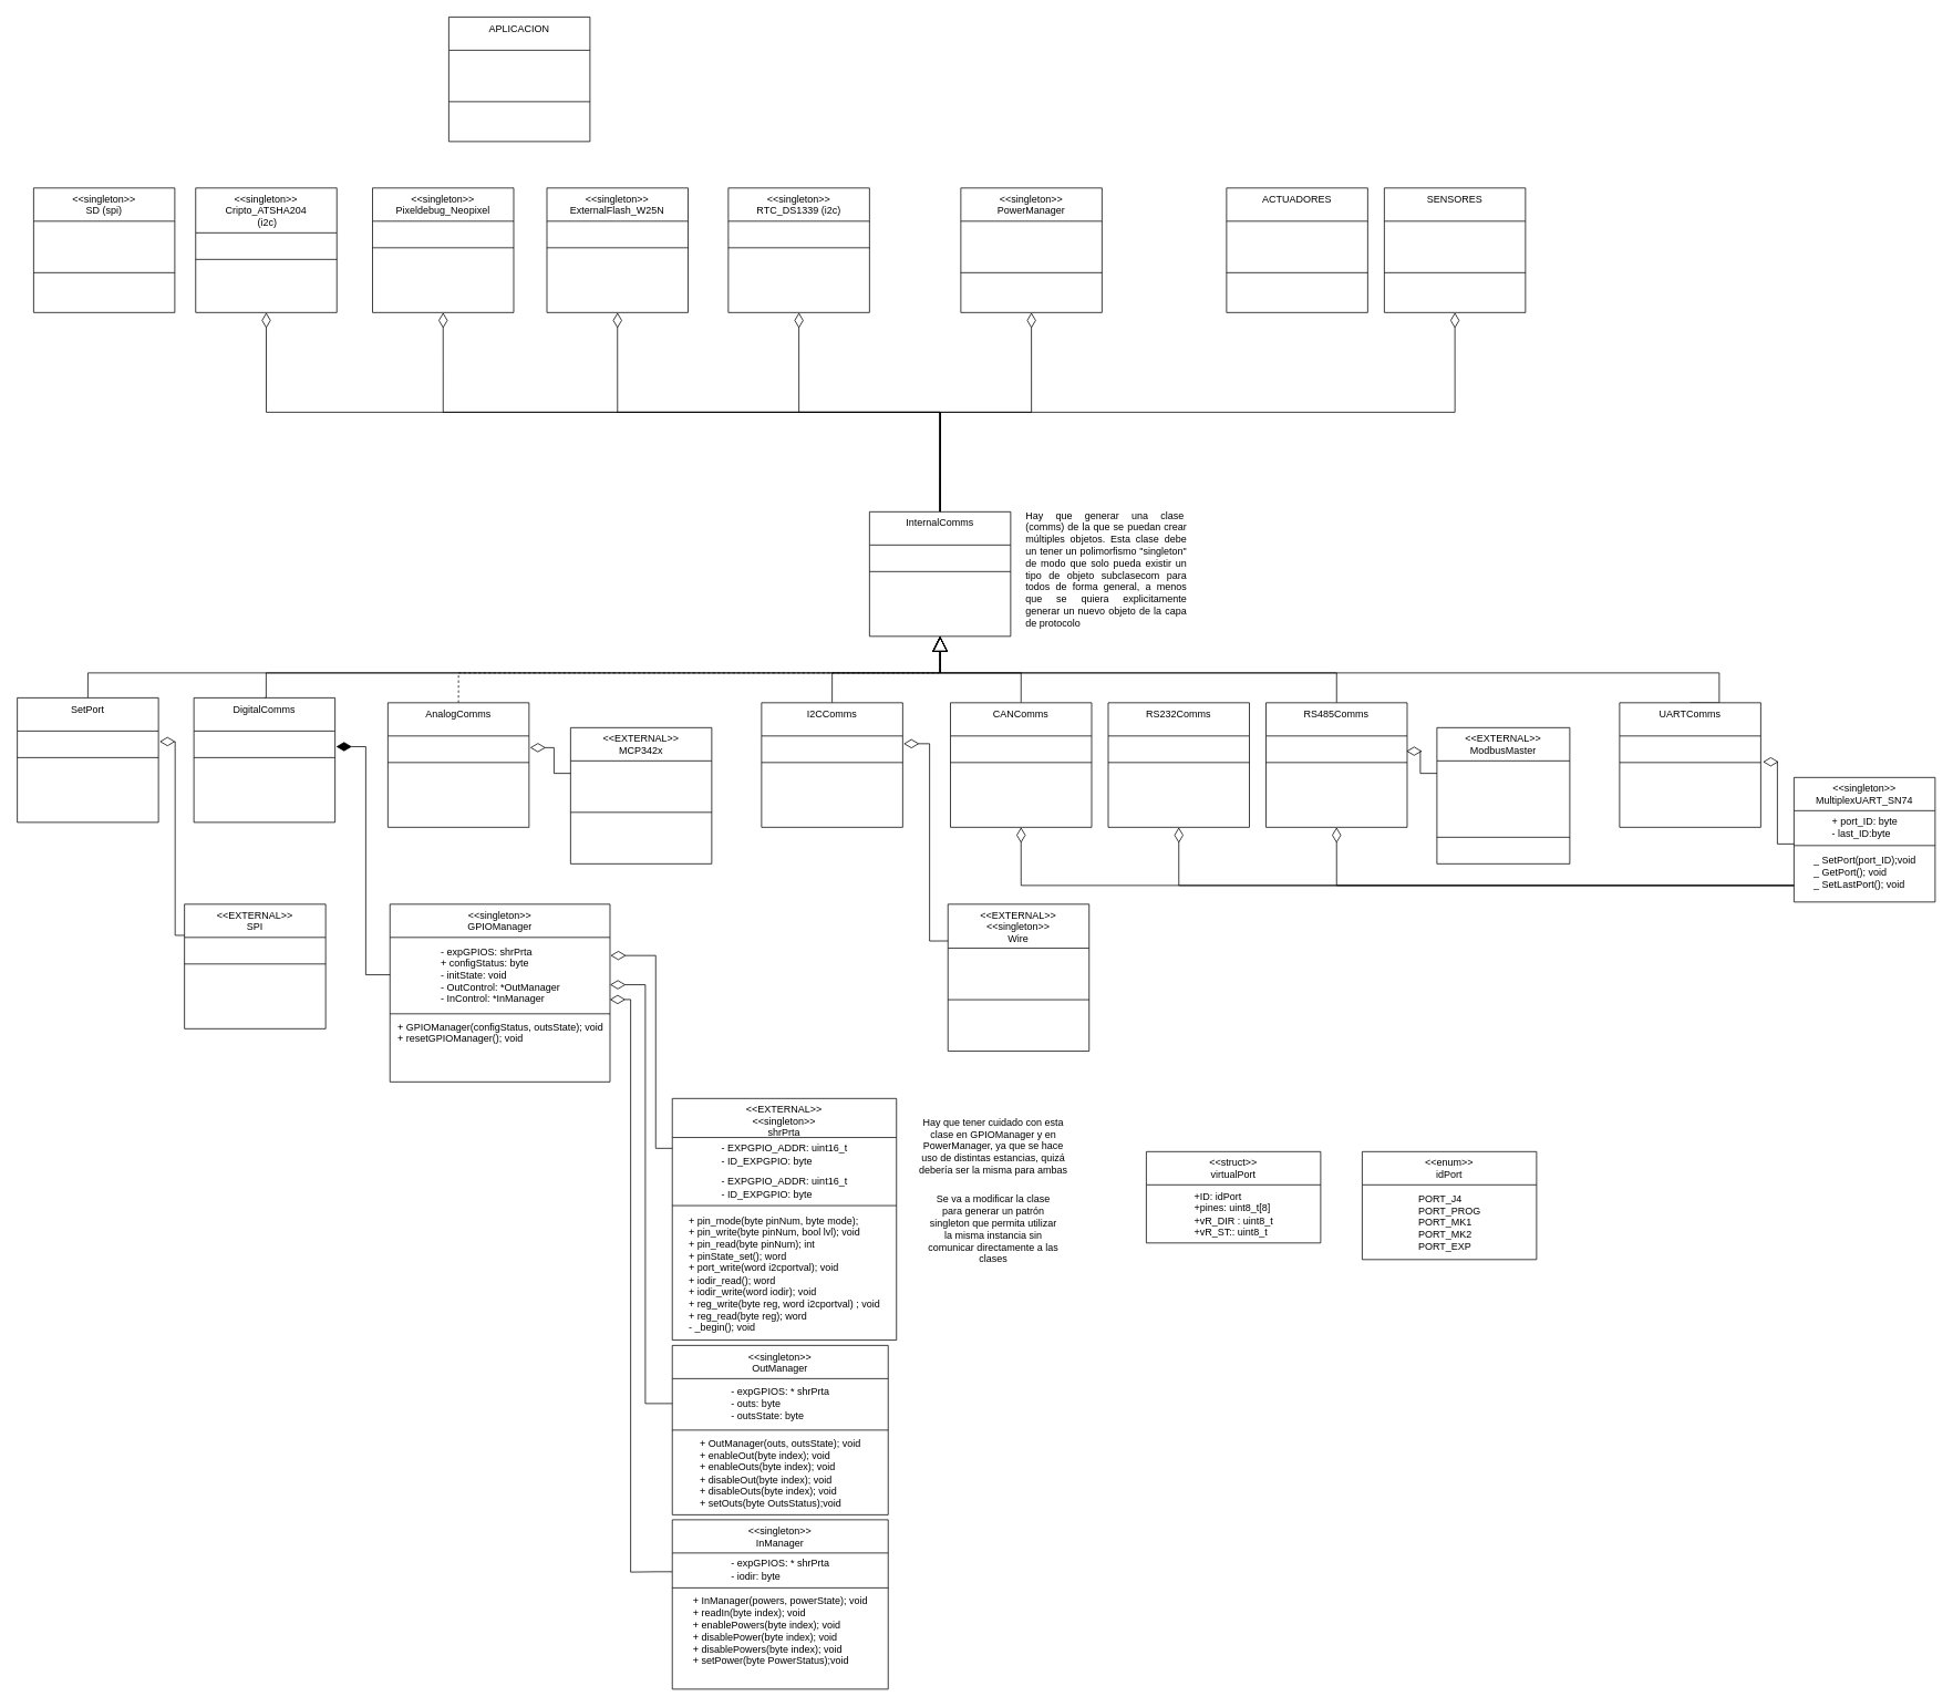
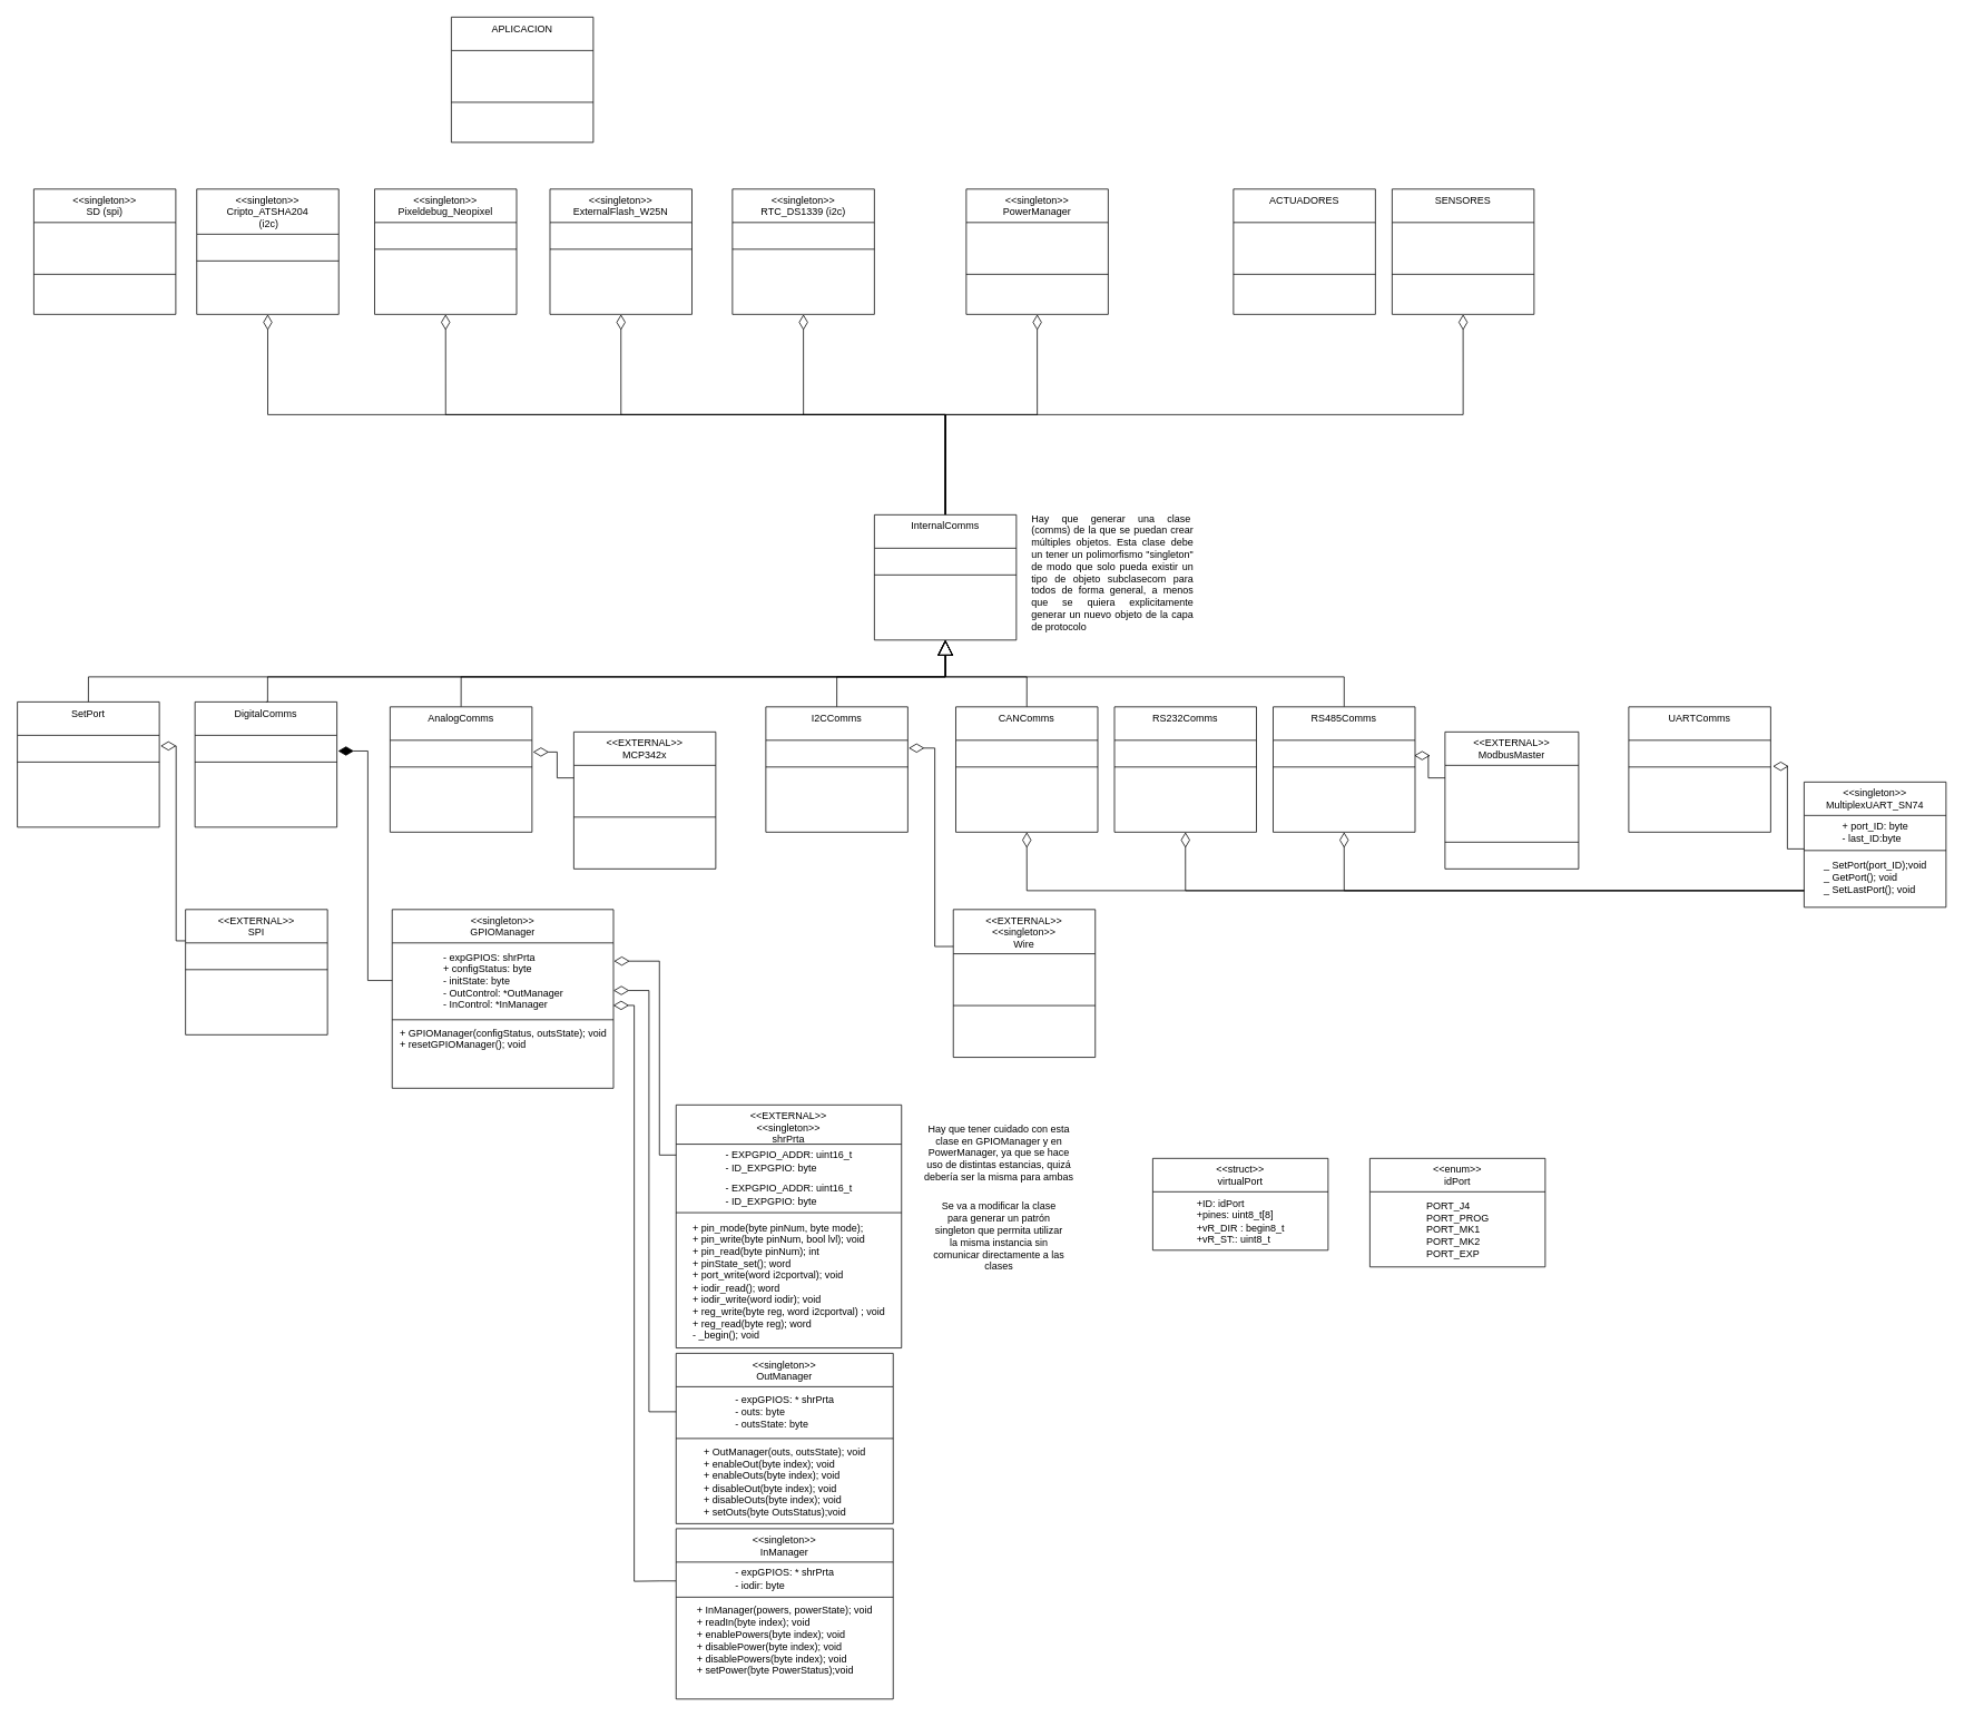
- <mxCell id="65" style="edgeStyle=orthogonalEdgeStyle;rounded=0;orthogonalLoop=1;jettySize=auto;html=1;exitX=0.5;exitY=0;exitDx=0;exitDy=0;entryX=0.5;entryY=1;entryDx=0;entryDy=0;endSize=16;endArrow=block;endFill=0;" parent="1" source="66" target="135" edge="1"><mxGeometry relative="1" as="geometry"><Array as="points"><mxPoint x="2070" y="846" /><mxPoint x="2070" y="810" /><mxPoint x="1132" y="810" /></Array></mxGeometry></mxCell>
- <mxCell id="76" style="edgeStyle=orthogonalEdgeStyle;rounded=0;orthogonalLoop=1;jettySize=auto;html=1;exitX=0.5;exitY=0;exitDx=0;exitDy=0;entryX=0.5;entryY=1;entryDx=0;entryDy=0;endSize=16;endArrow=block;endFill=0;dashed=1;" parent="1" source="77" target="135" edge="1"><mxGeometry relative="1" as="geometry"><Array as="points"><mxPoint x="552" y="810" /><mxPoint x="1132" y="810" /></Array></mxGeometry></mxCell>
+ <mxCell id="76" style="edgeStyle=orthogonalEdgeStyle;rounded=0;orthogonalLoop=1;jettySize=auto;html=1;exitX=0.5;exitY=0;exitDx=0;exitDy=0;entryX=0.5;entryY=1;entryDx=0;entryDy=0;endSize=16;endArrow=block;endFill=0;" parent="1" source="77" target="135" edge="1"><mxGeometry relative="1" as="geometry"><Array as="points"><mxPoint x="552" y="810" /><mxPoint x="1132" y="810" /></Array></mxGeometry></mxCell>
- <mxCell id="18" value="&lt;div style=&quot;text-align: justify;&quot;&gt;- expGPIOS: shrPrta&lt;/div&gt;&lt;div style=&quot;text-align: justify;&quot;&gt;+ configStatus: byte&lt;/div&gt;&lt;div style=&quot;text-align: justify;&quot;&gt;- initState: void&lt;/div&gt;&lt;div style=&quot;text-align: justify;&quot;&gt;- OutControl: *OutManager&lt;/div&gt;&lt;div style=&quot;text-align: justify;&quot;&gt;- InControl: *InManager&lt;/div&gt;" style="text;html=1;align=center;verticalAlign=middle;resizable=0;points=[];autosize=1;strokeColor=none;fillColor=none;" parent="17" vertex="1"><mxGeometry y="40" width="265" height="90" as="geometry" /></mxCell>
+ <mxCell id="18" value="&lt;div style=&quot;text-align: justify;&quot;&gt;- expGPIOS: shrPrta&lt;/div&gt;&lt;div style=&quot;text-align: justify;&quot;&gt;+ configStatus: byte&lt;/div&gt;&lt;div style=&quot;text-align: justify;&quot;&gt;- initState: byte&lt;/div&gt;&lt;div style=&quot;text-align: justify;&quot;&gt;- OutControl: *OutManager&lt;/div&gt;&lt;div style=&quot;text-align: justify;&quot;&gt;- InControl: *InManager&lt;/div&gt;" style="text;html=1;align=center;verticalAlign=middle;resizable=0;points=[];autosize=1;strokeColor=none;fillColor=none;" parent="17" vertex="1"><mxGeometry y="40" width="265" height="90" as="geometry" /></mxCell>
- <mxCell id="148" value="&lt;div style=&quot;text-align: justify;&quot;&gt;+ID: idPort&lt;/div&gt;&lt;div style=&quot;text-align: justify;&quot;&gt;+pines: uint8_t[8]&lt;/div&gt;&lt;div style=&quot;text-align: justify;&quot;&gt;+vR_DIR : uint8_t&lt;/div&gt;&lt;div style=&quot;text-align: justify;&quot;&gt;+vR_ST:: uint8_t&lt;/div&gt;" style="text;html=1;align=center;verticalAlign=middle;resizable=0;points=[];autosize=1;strokeColor=none;fillColor=none;" parent="147" vertex="1"><mxGeometry y="40" width="210" height="70" as="geometry" /></mxCell>
+ <mxCell id="148" value="&lt;div style=&quot;text-align: justify;&quot;&gt;+ID: idPort&lt;/div&gt;&lt;div style=&quot;text-align: justify;&quot;&gt;+pines: uint8_t[8]&lt;/div&gt;&lt;div style=&quot;text-align: justify;&quot;&gt;+vR_DIR : begin8_t&lt;/div&gt;&lt;div style=&quot;text-align: justify;&quot;&gt;+vR_ST:: uint8_t&lt;/div&gt;" style="text;html=1;align=center;verticalAlign=middle;resizable=0;points=[];autosize=1;strokeColor=none;fillColor=none;" parent="147" vertex="1"><mxGeometry y="40" width="210" height="70" as="geometry" /></mxCell>
